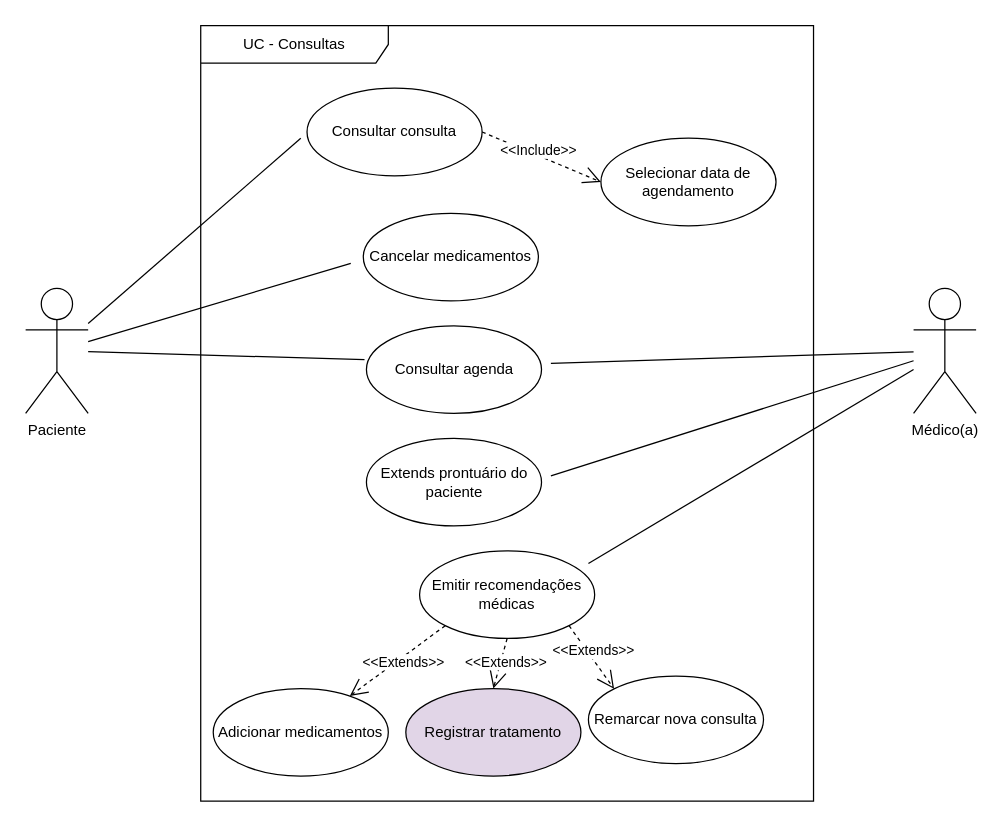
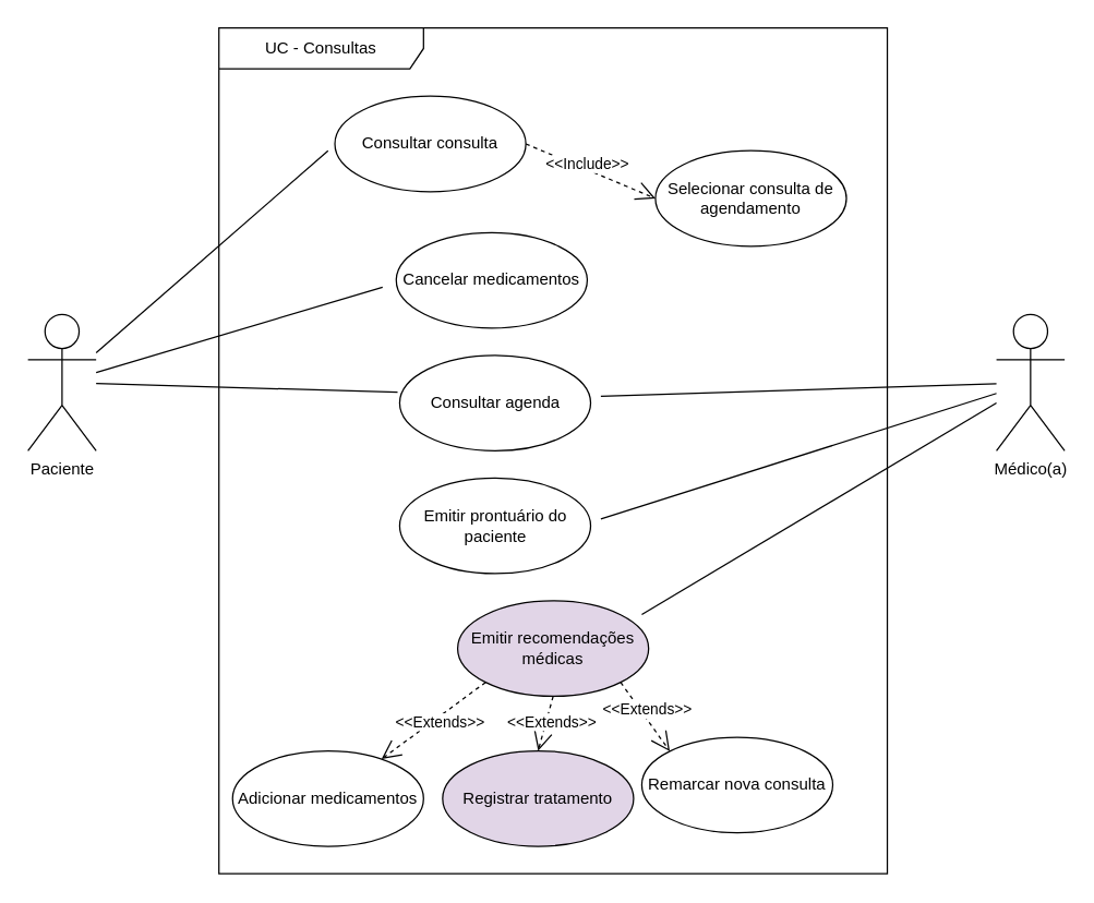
- <mxCell id="12" value="Selecionar data de agendamento" style="ellipse;whiteSpace=wrap;html=1;" parent="1" vertex="1"><mxGeometry x="480" y="110" width="140" height="70" as="geometry" /></mxCell>
+ <mxCell id="12" value="Selecionar consulta de agendamento" style="ellipse;whiteSpace=wrap;html=1;" parent="1" vertex="1"><mxGeometry x="480" y="110" width="140" height="70" as="geometry" /></mxCell>
- <mxCell id="13" value="Extends prontuário do paciente" style="ellipse;whiteSpace=wrap;html=1;" parent="1" vertex="1"><mxGeometry x="292.5" y="350" width="140" height="70" as="geometry" /></mxCell>
+ <mxCell id="13" value="Emitir prontuário do paciente" style="ellipse;whiteSpace=wrap;html=1;" parent="1" vertex="1"><mxGeometry x="292.5" y="350" width="140" height="70" as="geometry" /></mxCell>
- <mxCell id="15" value="Emitir recomendações médicas" style="ellipse;whiteSpace=wrap;html=1;" parent="1" vertex="1"><mxGeometry x="335" y="440" width="140" height="70" as="geometry" /></mxCell>
+ <mxCell id="15" value="Emitir recomendações médicas" style="ellipse;whiteSpace=wrap;html=1;fillColor=#e1d5e7;" parent="1" vertex="1"><mxGeometry x="335" y="440" width="140" height="70" as="geometry" /></mxCell>
